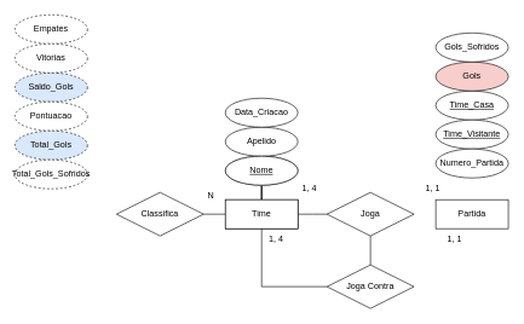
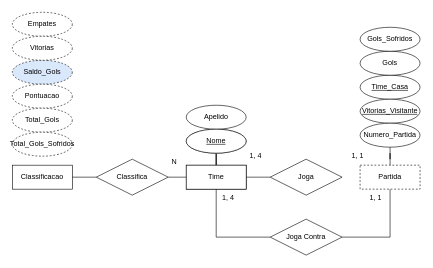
- <mxCell id="26" value="Gols" style="ellipse;whiteSpace=wrap;html=1;align=center;fillColor=#f8cecc;" parent="23" vertex="1"><mxGeometry y="40" width="100" height="40" as="geometry" /></mxCell>
+ <mxCell id="26" value="Gols" style="ellipse;whiteSpace=wrap;html=1;align=center;" parent="23" vertex="1"><mxGeometry y="40" width="100" height="40" as="geometry" /></mxCell>
- <mxCell id="7" value="Data_Criacao" style="ellipse;whiteSpace=wrap;html=1;align=center;" parent="1" vertex="1"><mxGeometry x="310" y="135" width="100" height="40" as="geometry" /></mxCell>
- <mxCell id="25" value="Time_Visitante" style="ellipse;whiteSpace=wrap;html=1;align=center;fontStyle=4" parent="23" vertex="1"><mxGeometry y="120" width="100" height="40" as="geometry" /></mxCell>
+ <mxCell id="25" value="Vitorias_Visitante" style="ellipse;whiteSpace=wrap;html=1;align=center;fontStyle=4" parent="23" vertex="1"><mxGeometry y="120" width="100" height="40" as="geometry" /></mxCell>
- <mxCell id="16" value="Total_Gols" style="ellipse;whiteSpace=wrap;html=1;align=center;dashed=1;fillColor=#dae8fc;" parent="11" vertex="1"><mxGeometry y="160" width="100" height="40" as="geometry" /></mxCell>
+ <mxCell id="16" value="Total_Gols" style="ellipse;whiteSpace=wrap;html=1;align=center;dashed=1;" parent="11" vertex="1"><mxGeometry y="160" width="100" height="40" as="geometry" /></mxCell>
+ <mxCell id="29" style="edgeStyle=orthogonalEdgeStyle;rounded=0;orthogonalLoop=1;jettySize=auto;html=1;entryX=0.5;entryY=1;entryDx=0;entryDy=0;endArrow=none;endFill=0;" edge="1" parent="23" source="30" target="28"><mxGeometry relative="1" as="geometry" /></mxCell>
+ <mxCell id="15" value="Classificacao" style="whiteSpace=wrap;html=1;align=center;" parent="11" vertex="1"><mxGeometry y="255" width="100" height="40" as="geometry" /></mxCell>
+ <mxCell id="21" style="edgeStyle=orthogonalEdgeStyle;rounded=0;orthogonalLoop=1;jettySize=auto;html=1;entryX=0;entryY=0.5;entryDx=0;entryDy=0;endArrow=none;endFill=0;" parent="1" source="15" target="20" edge="1"><mxGeometry relative="1" as="geometry" /></mxCell>
- <mxCell id="30" value="Partida" style="whiteSpace=wrap;html=1;align=center;" vertex="1" parent="23"><mxGeometry y="230" width="100" height="40" as="geometry" /></mxCell>
+ <mxCell id="30" value="Partida" style="whiteSpace=wrap;html=1;align=center;dashed=1;" vertex="1" parent="23"><mxGeometry y="230" width="100" height="40" as="geometry" /></mxCell>
- <mxCell id="33" style="edgeStyle=orthogonalEdgeStyle;rounded=0;orthogonalLoop=1;jettySize=auto;html=1;endArrow=none;endFill=0;" edge="1" parent="1" source="35" target="31"><mxGeometry relative="1" as="geometry" /></mxCell>
+ <mxCell id="33" style="edgeStyle=orthogonalEdgeStyle;rounded=0;orthogonalLoop=1;jettySize=auto;html=1;entryX=0.5;entryY=1;entryDx=0;entryDy=0;endArrow=none;endFill=0;" edge="1" parent="1" source="35" target="30"><mxGeometry relative="1" as="geometry" /></mxCell>
